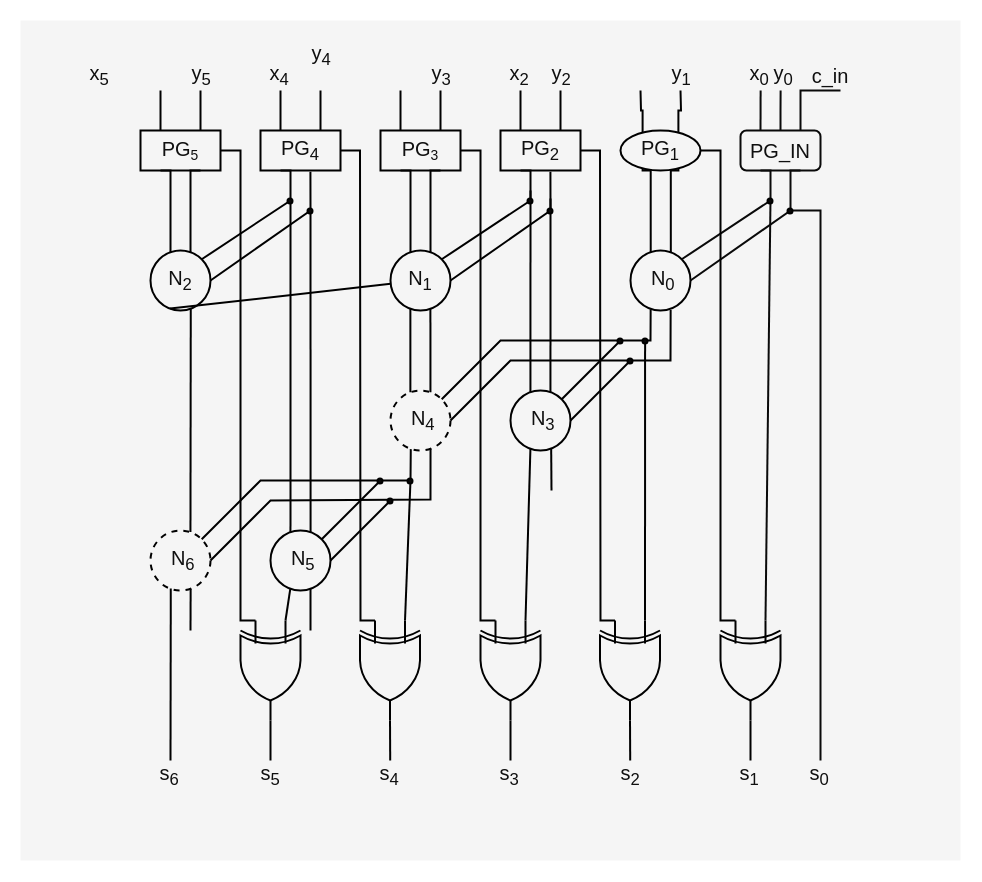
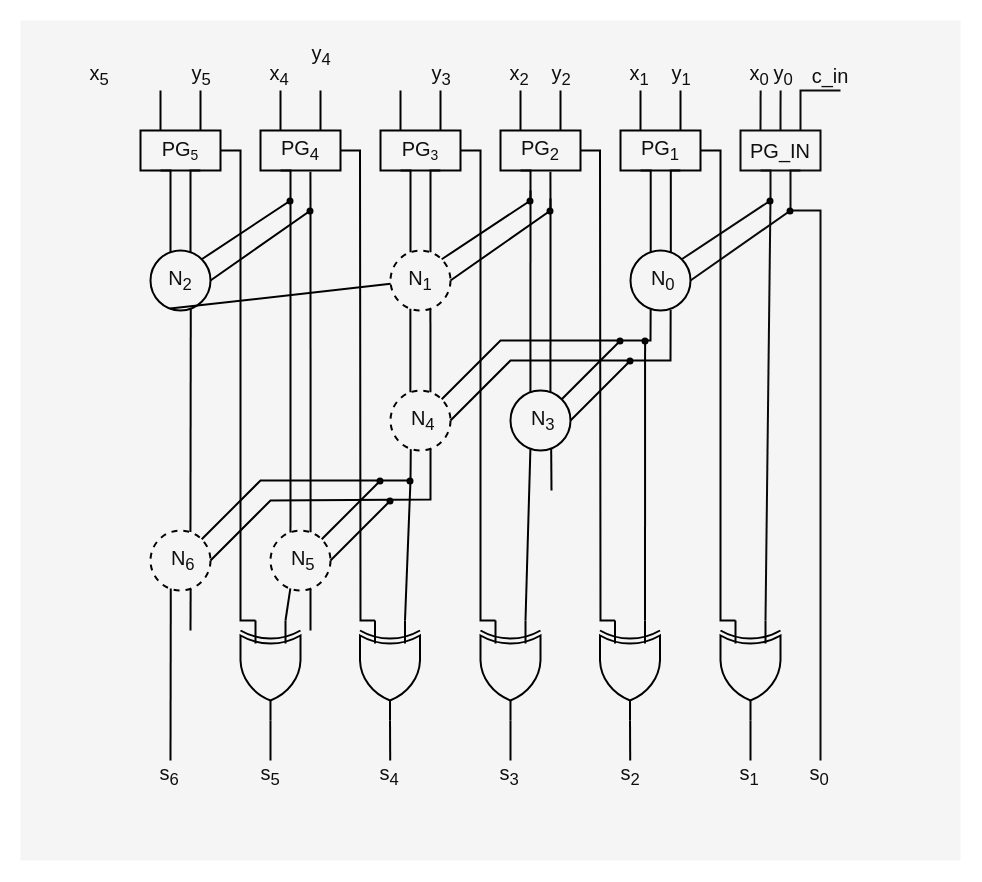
+ <mxCell id="103" value="x&lt;sub&gt;1&lt;/sub&gt;" style="text;html=1;strokeColor=none;fillColor=none;align=center;verticalAlign=middle;whiteSpace=wrap;rounded=0;fontSize=20;fontColor=#0F0F0F;" vertex="1" parent="1"><mxGeometry x="630" y="60" width="18" height="30" as="geometry" /></mxCell>
- <mxCell id="6" value="PG&lt;sub&gt;1&lt;/sub&gt;" style="ellipse;whiteSpace=wrap;html=1;fillColor=none;fontSize=20;strokeColor=#000000;fontColor=#0F0F0F;strokeWidth=2;" vertex="1" parent="3"><mxGeometry y="40" width="80" height="40" as="geometry" /></mxCell>
+ <mxCell id="6" value="PG&lt;sub&gt;1&lt;/sub&gt;" style="rounded=0;whiteSpace=wrap;html=1;fillColor=none;fontSize=20;strokeColor=#000000;fontColor=#0F0F0F;strokeWidth=2;" vertex="1" parent="3"><mxGeometry y="40" width="80" height="40" as="geometry" /></mxCell>
- <mxCell id="11" value="PG_IN" style="whiteSpace=wrap;html=1;fillColor=none;fontSize=20;strokeColor=#0A0A0A;strokeWidth=2;fontColor=#0F0F0F;rounded=1;" vertex="1" parent="7"><mxGeometry y="40" width="80" height="40" as="geometry" /></mxCell>
+ <mxCell id="11" value="PG_IN" style="rounded=0;whiteSpace=wrap;html=1;fillColor=none;fontSize=20;strokeColor=#0A0A0A;strokeWidth=2;fontColor=#0F0F0F;" vertex="1" parent="7"><mxGeometry y="40" width="80" height="40" as="geometry" /></mxCell>
- <mxCell id="25" value="N&lt;sub&gt;1&lt;/sub&gt;" style="ellipse;whiteSpace=wrap;html=1;aspect=fixed;fillColor=none;fontSize=20;strokeColor=#000000;fontColor=#0F0F0F;strokeWidth=2;" vertex="1" parent="1"><mxGeometry x="390" y="250" width="60" height="60" as="geometry" /></mxCell>
+ <mxCell id="25" value="N&lt;sub&gt;1&lt;/sub&gt;" style="ellipse;whiteSpace=wrap;html=1;aspect=fixed;fillColor=none;fontSize=20;strokeColor=#000000;fontColor=#0F0F0F;strokeWidth=2;dashed=1;" vertex="1" parent="1"><mxGeometry x="390" y="250" width="60" height="60" as="geometry" /></mxCell>
- <mxCell id="47" value="&amp;nbsp;N&lt;sub&gt;5&lt;/sub&gt;" style="ellipse;whiteSpace=wrap;html=1;aspect=fixed;fillColor=none;fontSize=20;strokeColor=#000000;fontColor=#0F0F0F;strokeWidth=2;" vertex="1" parent="1"><mxGeometry x="270" y="530" width="60" height="60" as="geometry" /></mxCell>
+ <mxCell id="47" value="&amp;nbsp;N&lt;sub&gt;5&lt;/sub&gt;" style="ellipse;whiteSpace=wrap;html=1;aspect=fixed;fillColor=none;fontSize=20;strokeColor=#000000;fontColor=#0F0F0F;strokeWidth=2;dashed=1;" vertex="1" parent="1"><mxGeometry x="270" y="530" width="60" height="60" as="geometry" /></mxCell>
